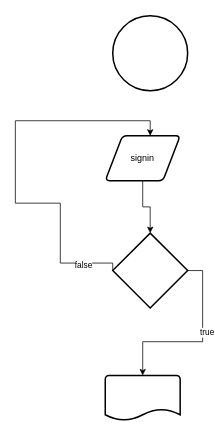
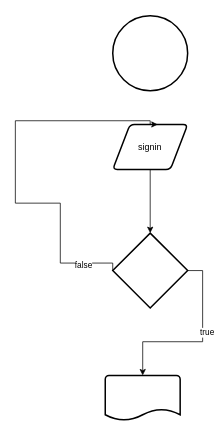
- <mxCell id="7" value="signin" style="shape=parallelogram;html=1;strokeWidth=2;perimeter=parallelogramPerimeter;whiteSpace=wrap;rounded=1;arcSize=12;size=0.23;" vertex="1" parent="1"><mxGeometry x="140" y="180" width="100" height="60" as="geometry" /></mxCell>
+ <mxCell id="7" value="signin" style="shape=parallelogram;html=1;strokeWidth=2;perimeter=parallelogramPerimeter;whiteSpace=wrap;rounded=1;arcSize=12;size=0.23;" vertex="1" parent="1"><mxGeometry x="150" y="165" width="100" height="60" as="geometry" /></mxCell>
